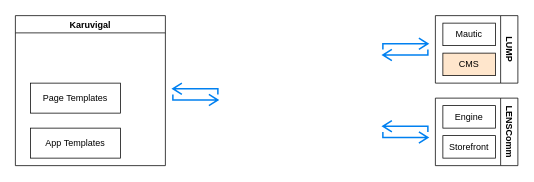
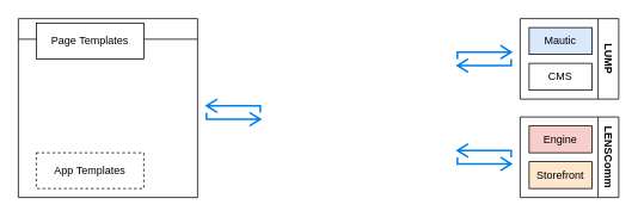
- <mxCell id="7" value="Mautic" style="whiteSpace=wrap;html=1;" vertex="1" parent="5"><mxGeometry x="10" y="10" width="70" height="30" as="geometry" /></mxCell>
+ <mxCell id="7" value="Mautic" style="whiteSpace=wrap;html=1;fillColor=#dae8fc;" vertex="1" parent="5"><mxGeometry x="10" y="10" width="70" height="30" as="geometry" /></mxCell>
- <mxCell id="6" value="CMS" style="rounded=0;whiteSpace=wrap;html=1;fillColor=#ffe6cc;" vertex="1" parent="5"><mxGeometry x="10" y="50" width="70" height="30" as="geometry" /></mxCell>
+ <mxCell id="6" value="CMS" style="rounded=0;whiteSpace=wrap;html=1;" vertex="1" parent="5"><mxGeometry x="10" y="50" width="70" height="30" as="geometry" /></mxCell>
- <mxCell id="3" value="Page Templates" style="rounded=0;whiteSpace=wrap;html=1;" vertex="1" parent="2"><mxGeometry x="20" y="90" width="120" height="40" as="geometry" /></mxCell>
+ <mxCell id="3" value="Page Templates" style="rounded=0;whiteSpace=wrap;html=1;" vertex="1" parent="2"><mxGeometry x="20" y="5" width="120" height="40" as="geometry" /></mxCell>
- <mxCell id="9" value="Engine" style="rounded=0;whiteSpace=wrap;html=1;" vertex="1" parent="8"><mxGeometry x="10" y="10" width="70" height="30" as="geometry" /></mxCell>
+ <mxCell id="9" value="Engine" style="rounded=0;whiteSpace=wrap;html=1;fillColor=#f8cecc;" vertex="1" parent="8"><mxGeometry x="10" y="10" width="70" height="30" as="geometry" /></mxCell>
- <mxCell id="4" value="App Templates" style="rounded=0;whiteSpace=wrap;html=1;" vertex="1" parent="2"><mxGeometry x="20" y="150" width="120" height="40" as="geometry" /></mxCell>
+ <mxCell id="4" value="App Templates" style="rounded=0;whiteSpace=wrap;html=1;dashed=1;" vertex="1" parent="2"><mxGeometry x="20" y="150" width="120" height="40" as="geometry" /></mxCell>
- <mxCell id="10" value="Storefront" style="whiteSpace=wrap;html=1;" vertex="1" parent="8"><mxGeometry x="10" y="50" width="70" height="30" as="geometry" /></mxCell>
+ <mxCell id="10" value="Storefront" style="whiteSpace=wrap;html=1;fillColor=#ffe6cc;" vertex="1" parent="8"><mxGeometry x="10" y="50" width="70" height="30" as="geometry" /></mxCell>
